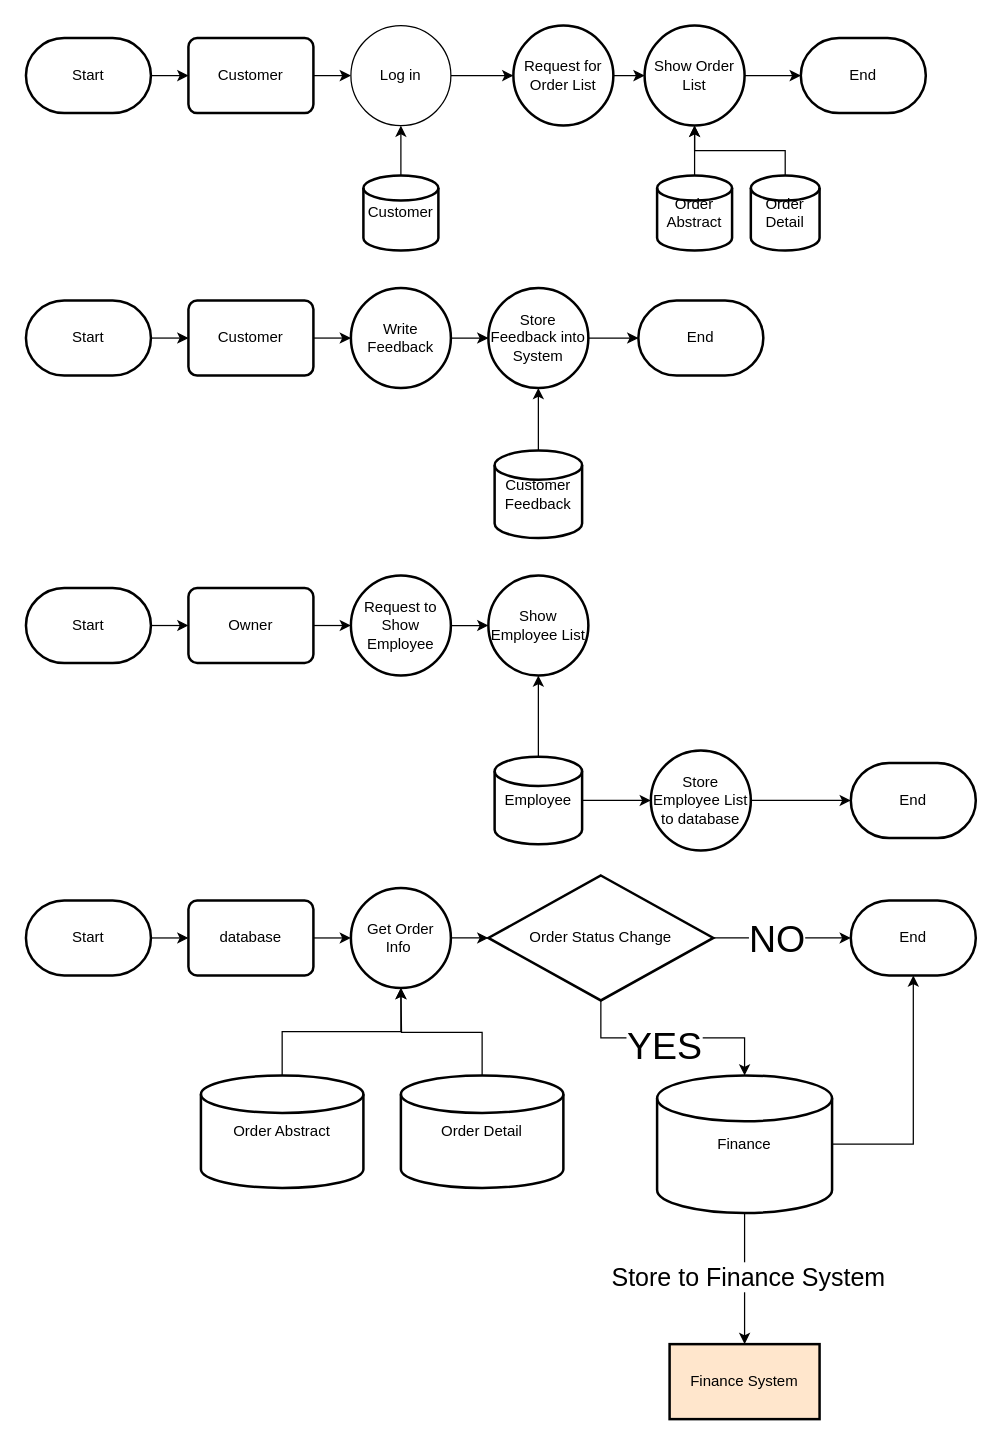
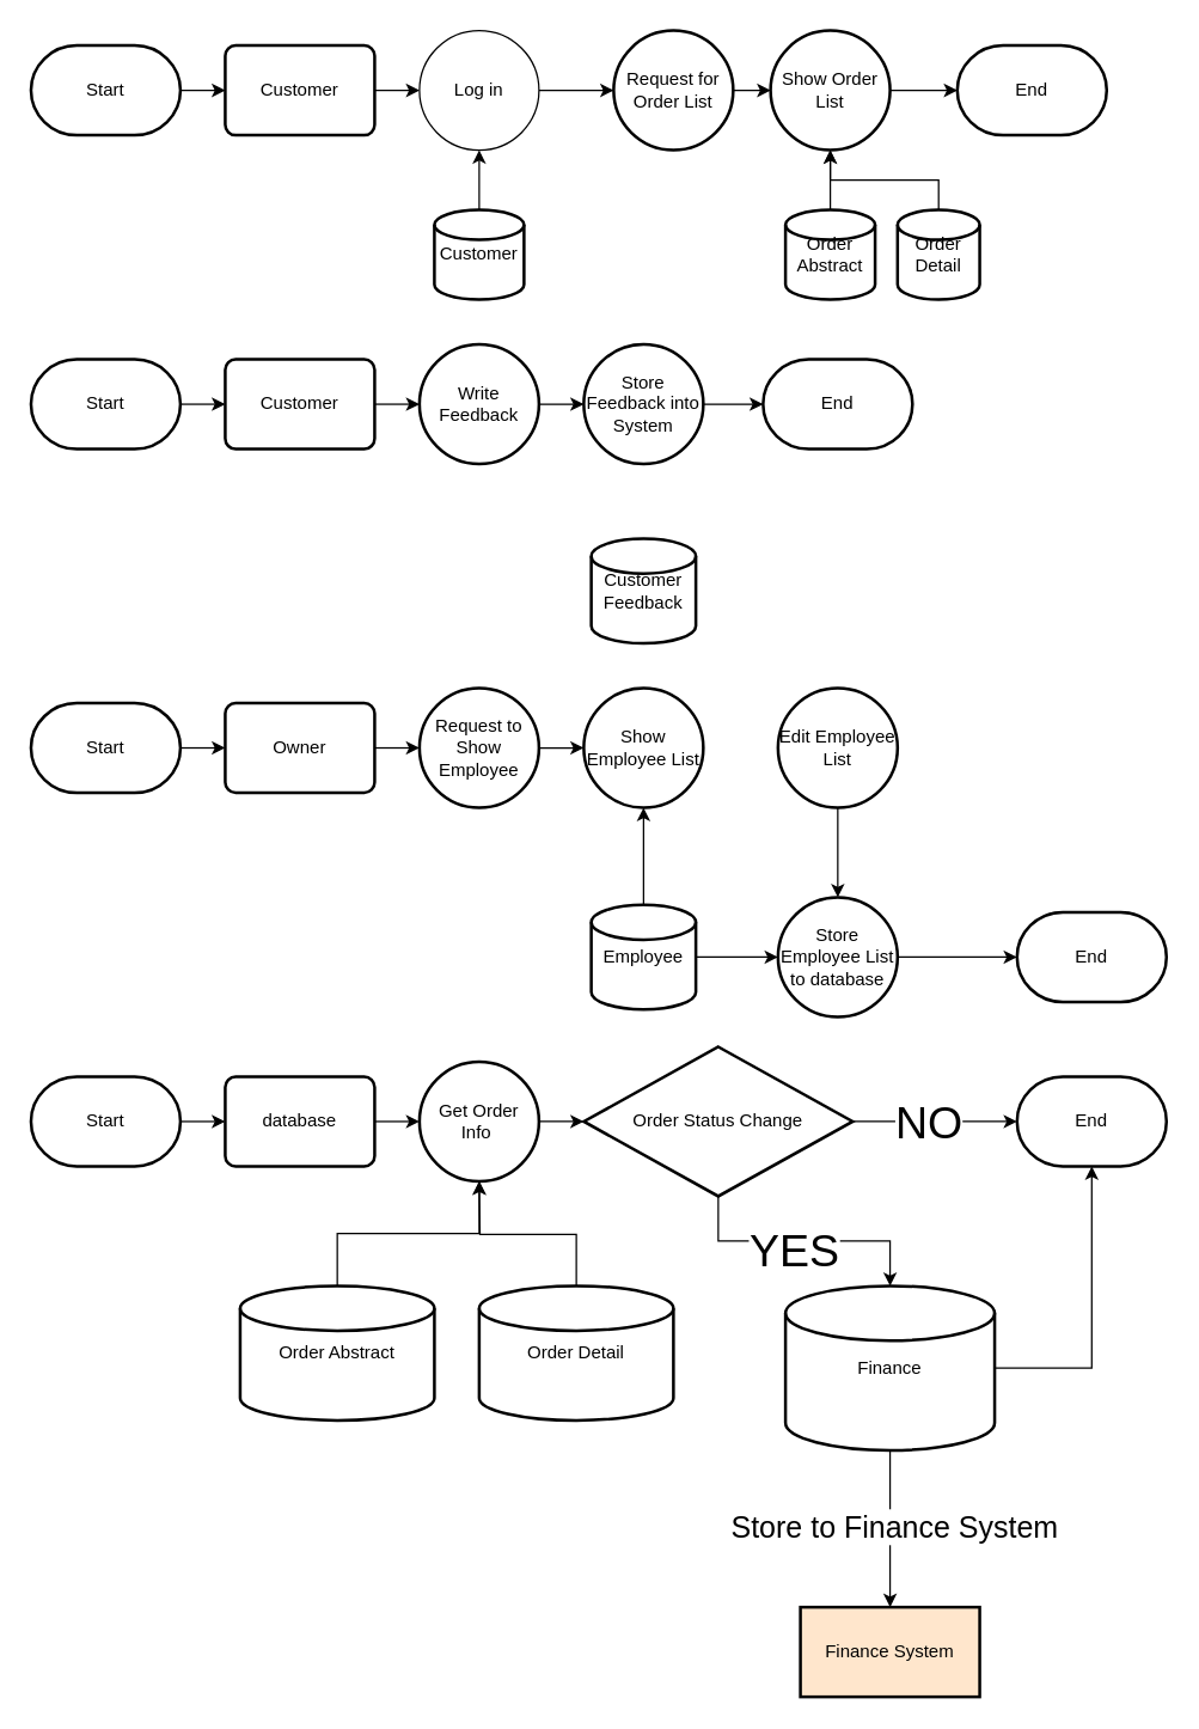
- <mxCell id="17" value="" style="edgeStyle=orthogonalEdgeStyle;rounded=0;orthogonalLoop=1;jettySize=auto;html=1;" edge="1" parent="1" source="18" target="16"><mxGeometry relative="1" as="geometry" /></mxCell>
+ <mxCell id="37" value="Edit Employee List" style="strokeWidth=2;html=1;shape=mxgraph.flowchart.start_2;whiteSpace=wrap;" vertex="1" parent="1"><mxGeometry x="520" y="460" width="80" height="80" as="geometry" /></mxCell>
+ <mxCell id="36" value="" style="edgeStyle=orthogonalEdgeStyle;rounded=0;orthogonalLoop=1;jettySize=auto;html=1;" edge="1" parent="1" source="37" target="38"><mxGeometry relative="1" as="geometry" /></mxCell>
